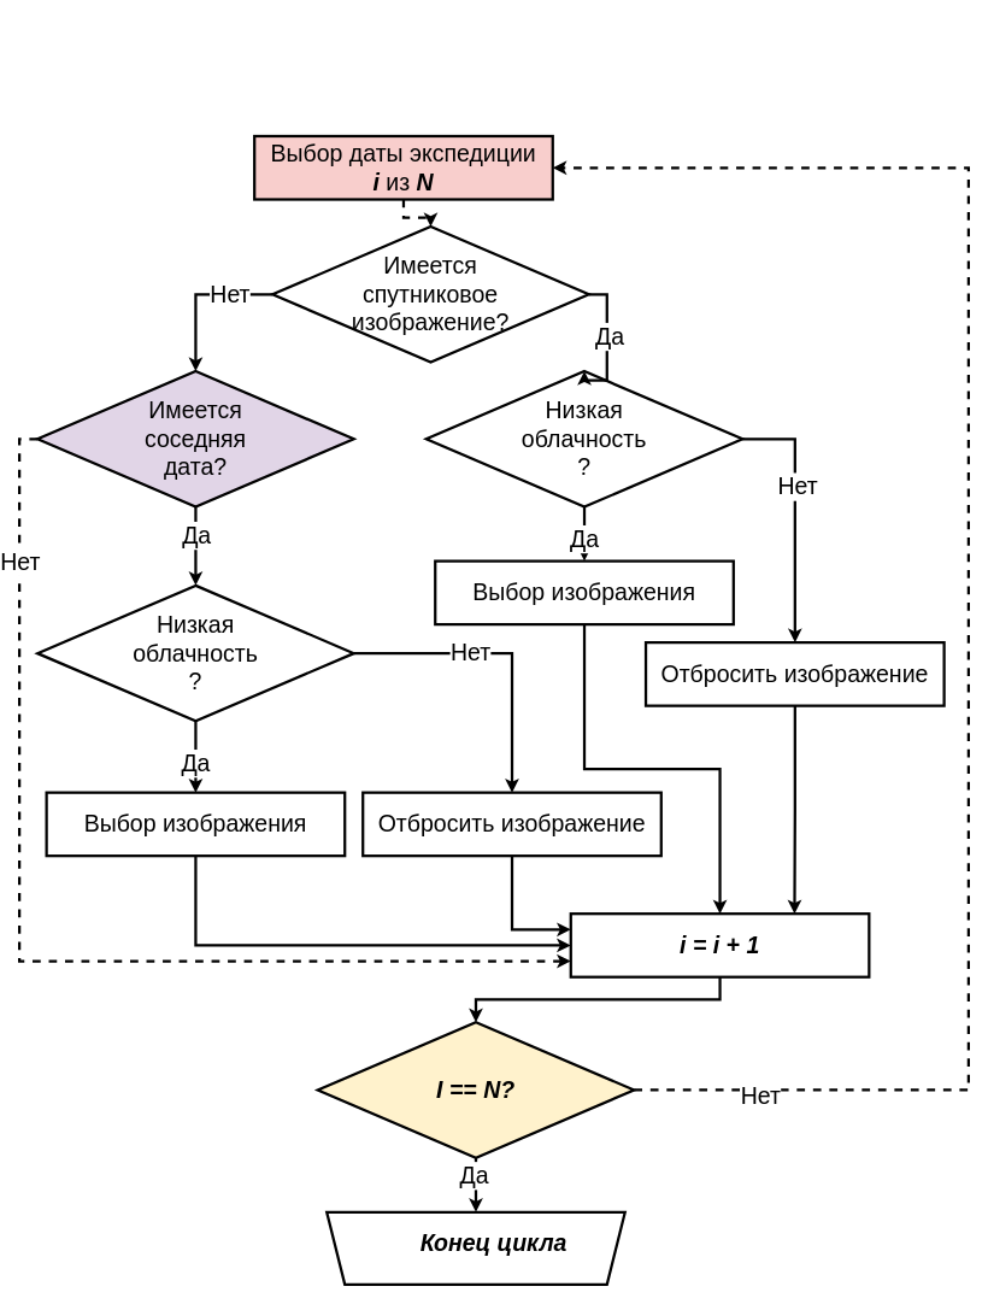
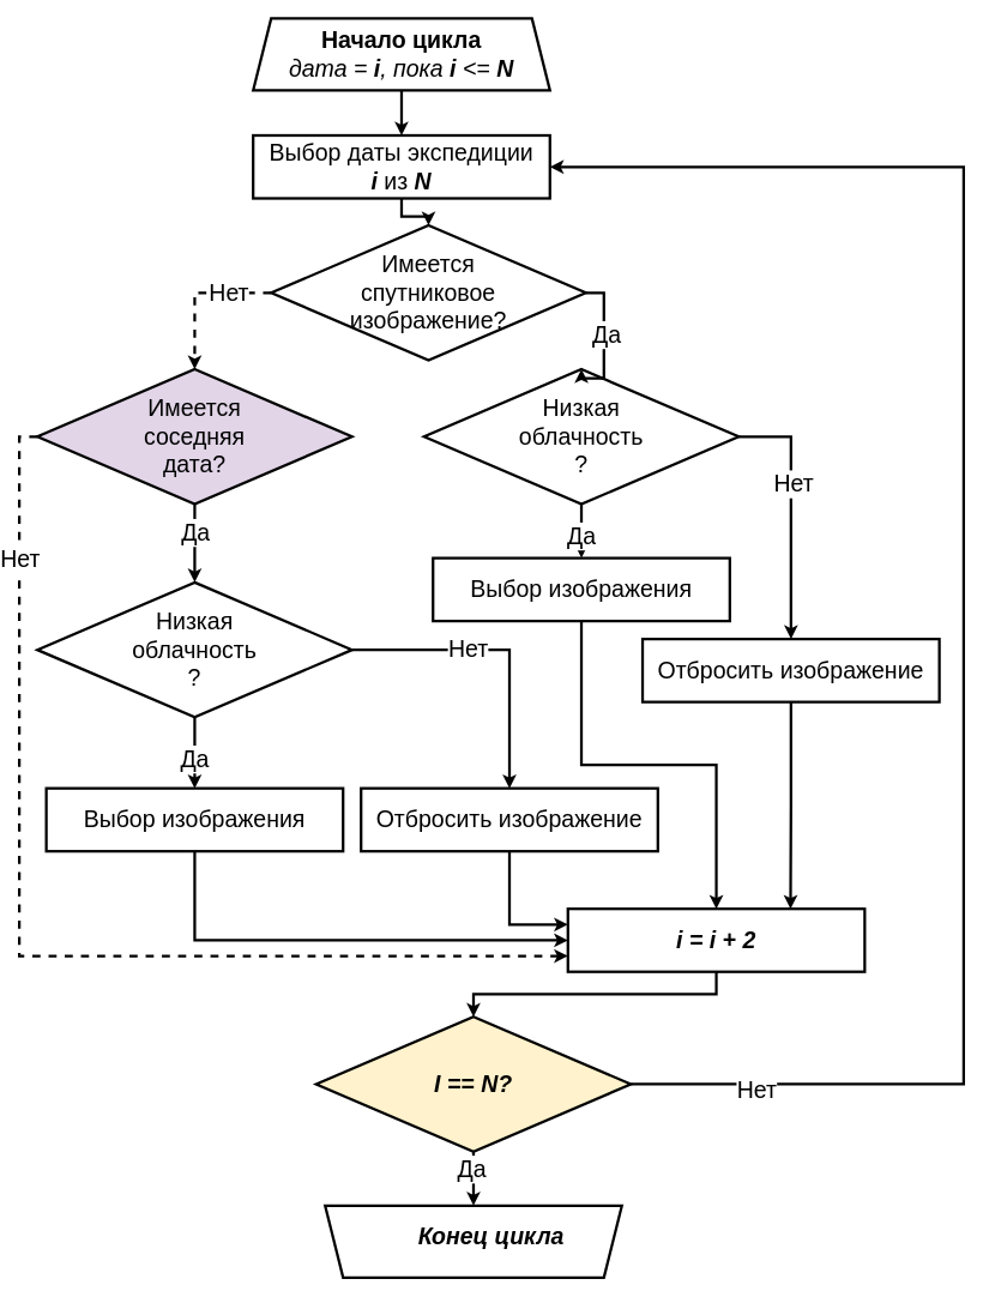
+ <mxCell id="15" value="&lt;span style=&quot;font-size: 26px;&quot;&gt;&lt;b style=&quot;font-size: 26px;&quot;&gt;Начало цикла&lt;/b&gt;&lt;br style=&quot;font-size: 26px;&quot;&gt;&lt;i style=&quot;font-size: 26px;&quot;&gt;дата = &lt;b style=&quot;font-size: 26px;&quot;&gt;i&lt;/b&gt;, пока&amp;nbsp;&lt;/i&gt;&lt;b style=&quot;font-style: italic; font-size: 26px;&quot;&gt;i &lt;/b&gt;&lt;span style=&quot;font-style: italic; font-size: 26px;&quot;&gt;&amp;lt;=&lt;/span&gt;&lt;i style=&quot;font-size: 26px;&quot;&gt;&amp;nbsp;&lt;/i&gt;&lt;b style=&quot;font-style: italic; font-size: 26px;&quot;&gt;N&lt;/b&gt;&lt;br style=&quot;font-size: 26px;&quot;&gt;&lt;/span&gt;" style="shape=trapezoid;perimeter=trapezoidPerimeter;whiteSpace=wrap;html=1;fixedSize=1;strokeWidth=3;fontSize=26;" vertex="1" parent="1"><mxGeometry x="260" y="20" width="330" height="80" as="geometry" /></mxCell>
+ <mxCell id="14" style="edgeStyle=orthogonalEdgeStyle;rounded=0;orthogonalLoop=1;jettySize=auto;html=1;exitX=0.5;exitY=1;exitDx=0;exitDy=0;entryX=0.5;entryY=0;entryDx=0;entryDy=0;strokeWidth=3;fontSize=26;" edge="1" parent="1" source="15" target="3"><mxGeometry relative="1" as="geometry" /></mxCell>
- <mxCell id="3" value="&lt;span style=&quot;font-size: 26px;&quot;&gt;&lt;font style=&quot;font-size: 26px;&quot;&gt;Выбор даты экспедиции&lt;br style=&quot;font-size: 26px;&quot;&gt;&lt;b style=&quot;font-style: italic; font-size: 26px;&quot;&gt;i &lt;/b&gt;из &lt;b style=&quot;font-style: italic; font-size: 26px;&quot;&gt;N&lt;/b&gt;&lt;/font&gt;&lt;/span&gt;" style="rounded=0;whiteSpace=wrap;html=1;strokeWidth=3;fontSize=26;fillColor=#f8cecc;" vertex="1" parent="1"><mxGeometry x="260" y="150" width="330" height="70" as="geometry" /></mxCell>
+ <mxCell id="3" value="&lt;span style=&quot;font-size: 26px;&quot;&gt;&lt;font style=&quot;font-size: 26px;&quot;&gt;Выбор даты экспедиции&lt;br style=&quot;font-size: 26px;&quot;&gt;&lt;b style=&quot;font-style: italic; font-size: 26px;&quot;&gt;i &lt;/b&gt;из &lt;b style=&quot;font-style: italic; font-size: 26px;&quot;&gt;N&lt;/b&gt;&lt;/font&gt;&lt;/span&gt;" style="rounded=0;whiteSpace=wrap;html=1;strokeWidth=3;fontSize=26;" vertex="1" parent="1"><mxGeometry x="260" y="150" width="330" height="70" as="geometry" /></mxCell>
- <mxCell id="2" style="edgeStyle=orthogonalEdgeStyle;rounded=0;orthogonalLoop=1;jettySize=auto;html=1;exitX=0.5;exitY=1;exitDx=0;exitDy=0;entryX=0.5;entryY=0;entryDx=0;entryDy=0;strokeWidth=3;fontSize=26;dashed=1;" edge="1" parent="1" source="3" target="23"><mxGeometry relative="1" as="geometry" /></mxCell>
+ <mxCell id="2" style="edgeStyle=orthogonalEdgeStyle;rounded=0;orthogonalLoop=1;jettySize=auto;html=1;exitX=0.5;exitY=1;exitDx=0;exitDy=0;entryX=0.5;entryY=0;entryDx=0;entryDy=0;strokeWidth=3;fontSize=26;" edge="1" parent="1" source="3" target="23"><mxGeometry relative="1" as="geometry" /></mxCell>
- <mxCell id="21" style="edgeStyle=orthogonalEdgeStyle;rounded=0;orthogonalLoop=1;jettySize=auto;html=1;exitX=0;exitY=0.5;exitDx=0;exitDy=0;entryX=0.5;entryY=0;entryDx=0;entryDy=0;strokeWidth=3;fontSize=26;" edge="1" parent="1" source="23" target="8"><mxGeometry relative="1" as="geometry" /></mxCell>
+ <mxCell id="21" style="edgeStyle=orthogonalEdgeStyle;rounded=0;orthogonalLoop=1;jettySize=auto;html=1;exitX=0;exitY=0.5;exitDx=0;exitDy=0;entryX=0.5;entryY=0;entryDx=0;entryDy=0;strokeWidth=3;fontSize=26;dashed=1;" edge="1" parent="1" source="23" target="8"><mxGeometry relative="1" as="geometry" /></mxCell>
- <mxCell id="41" style="edgeStyle=orthogonalEdgeStyle;rounded=0;orthogonalLoop=1;jettySize=auto;html=1;exitX=1;exitY=0.5;exitDx=0;exitDy=0;entryX=1;entryY=0.5;entryDx=0;entryDy=0;strokeWidth=3;fontSize=26;dashed=1;" edge="1" parent="1" source="43" target="3"><mxGeometry relative="1" as="geometry"><Array as="points"><mxPoint x="1050" y="1205" /><mxPoint x="1050" y="185" /></Array></mxGeometry></mxCell>
+ <mxCell id="41" style="edgeStyle=orthogonalEdgeStyle;rounded=0;orthogonalLoop=1;jettySize=auto;html=1;exitX=1;exitY=0.5;exitDx=0;exitDy=0;entryX=1;entryY=0.5;entryDx=0;entryDy=0;strokeWidth=3;fontSize=26;" edge="1" parent="1" source="43" target="3"><mxGeometry relative="1" as="geometry"><Array as="points"><mxPoint x="1050" y="1205" /><mxPoint x="1050" y="185" /></Array></mxGeometry></mxCell>
- <mxCell id="38" value="&lt;i style=&quot;font-size: 26px;&quot;&gt;&lt;b style=&quot;font-size: 26px;&quot;&gt;i = i + 1&lt;/b&gt;&lt;/i&gt;" style="rounded=0;whiteSpace=wrap;html=1;strokeWidth=3;fontSize=26;" vertex="1" parent="1"><mxGeometry x="610" y="1010" width="330" height="70" as="geometry" /></mxCell>
+ <mxCell id="38" value="&lt;i style=&quot;font-size: 26px;&quot;&gt;&lt;b style=&quot;font-size: 26px;&quot;&gt;i = i + 2&lt;/b&gt;&lt;/i&gt;" style="rounded=0;whiteSpace=wrap;html=1;strokeWidth=3;fontSize=26;" vertex="1" parent="1"><mxGeometry x="610" y="1010" width="330" height="70" as="geometry" /></mxCell>
